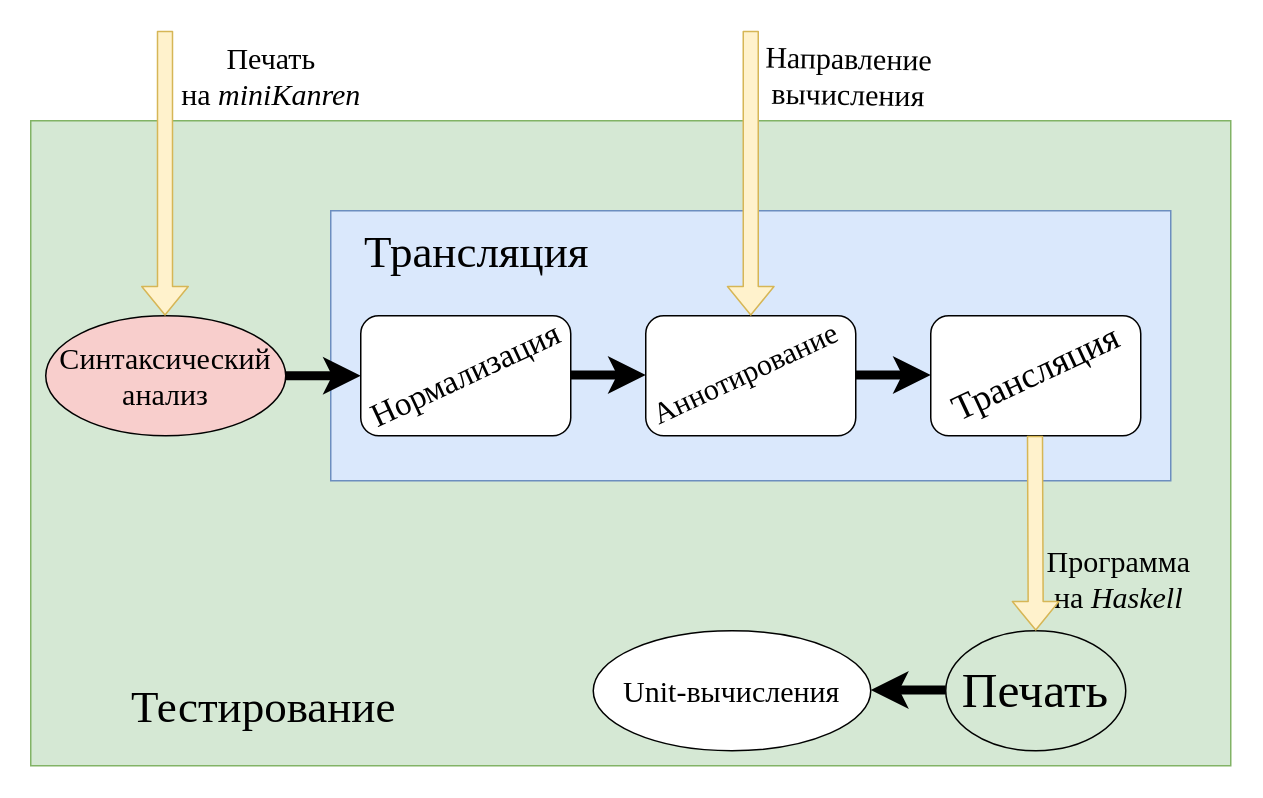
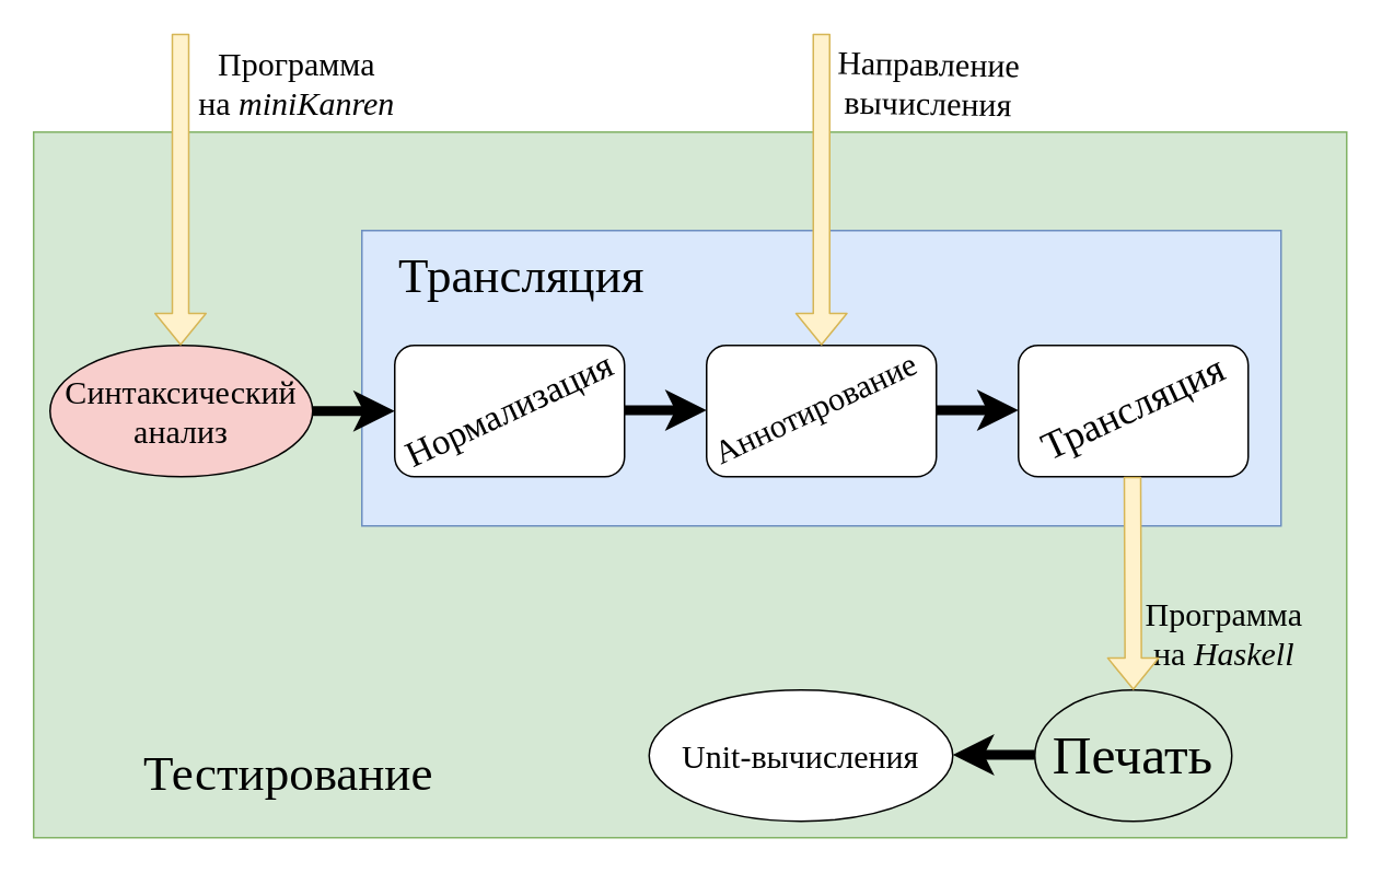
- <mxCell id="4" value="&lt;font style=&quot;font-size: 20px&quot; face=&quot;Times New Roman&quot;&gt;Печать &lt;br&gt;на &lt;i&gt;miniKanren&lt;/i&gt;&lt;/font&gt;" style="text;html=1;align=center;verticalAlign=middle;resizable=0;points=[];autosize=1;" vertex="1" parent="1"><mxGeometry x="115" y="30" width="130" height="40" as="geometry" /></mxCell>
+ <mxCell id="4" value="&lt;font style=&quot;font-size: 20px&quot; face=&quot;Times New Roman&quot;&gt;Программа &lt;br&gt;на &lt;i&gt;miniKanren&lt;/i&gt;&lt;/font&gt;" style="text;html=1;align=center;verticalAlign=middle;resizable=0;points=[];autosize=1;" vertex="1" parent="1"><mxGeometry x="115" y="30" width="130" height="40" as="geometry" /></mxCell>
